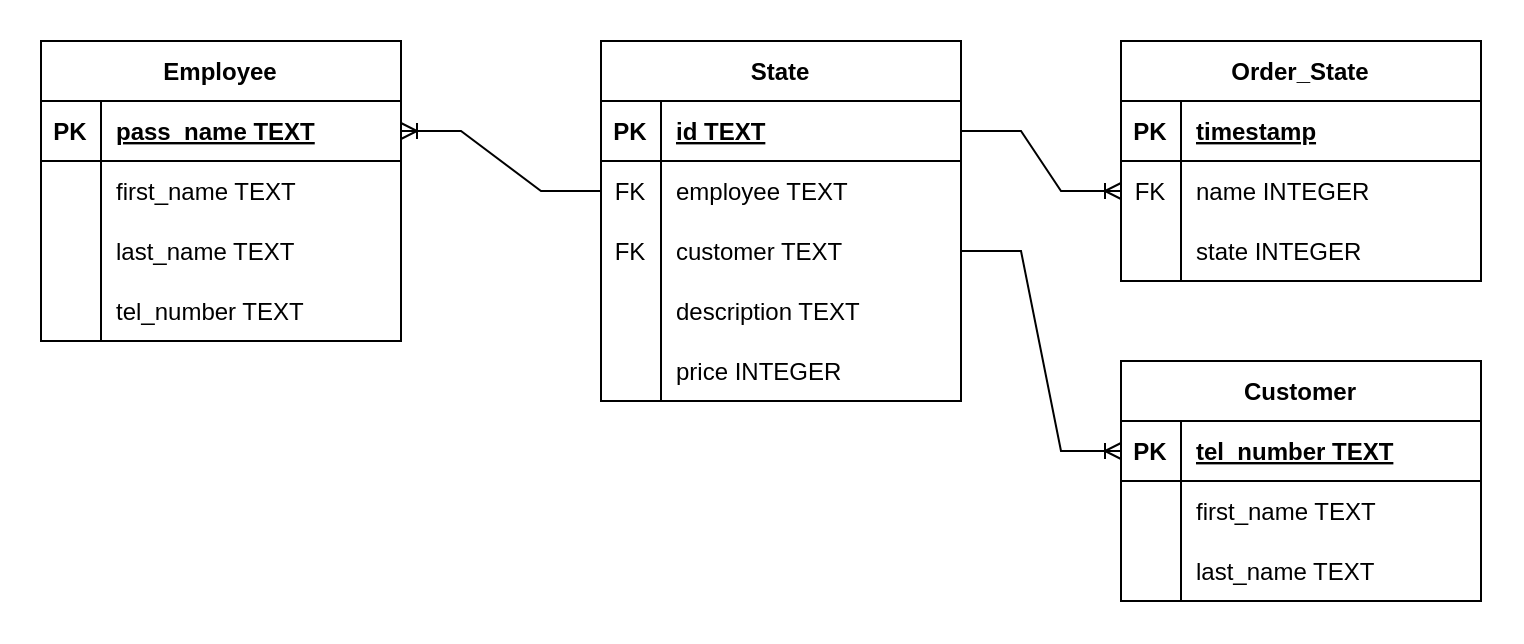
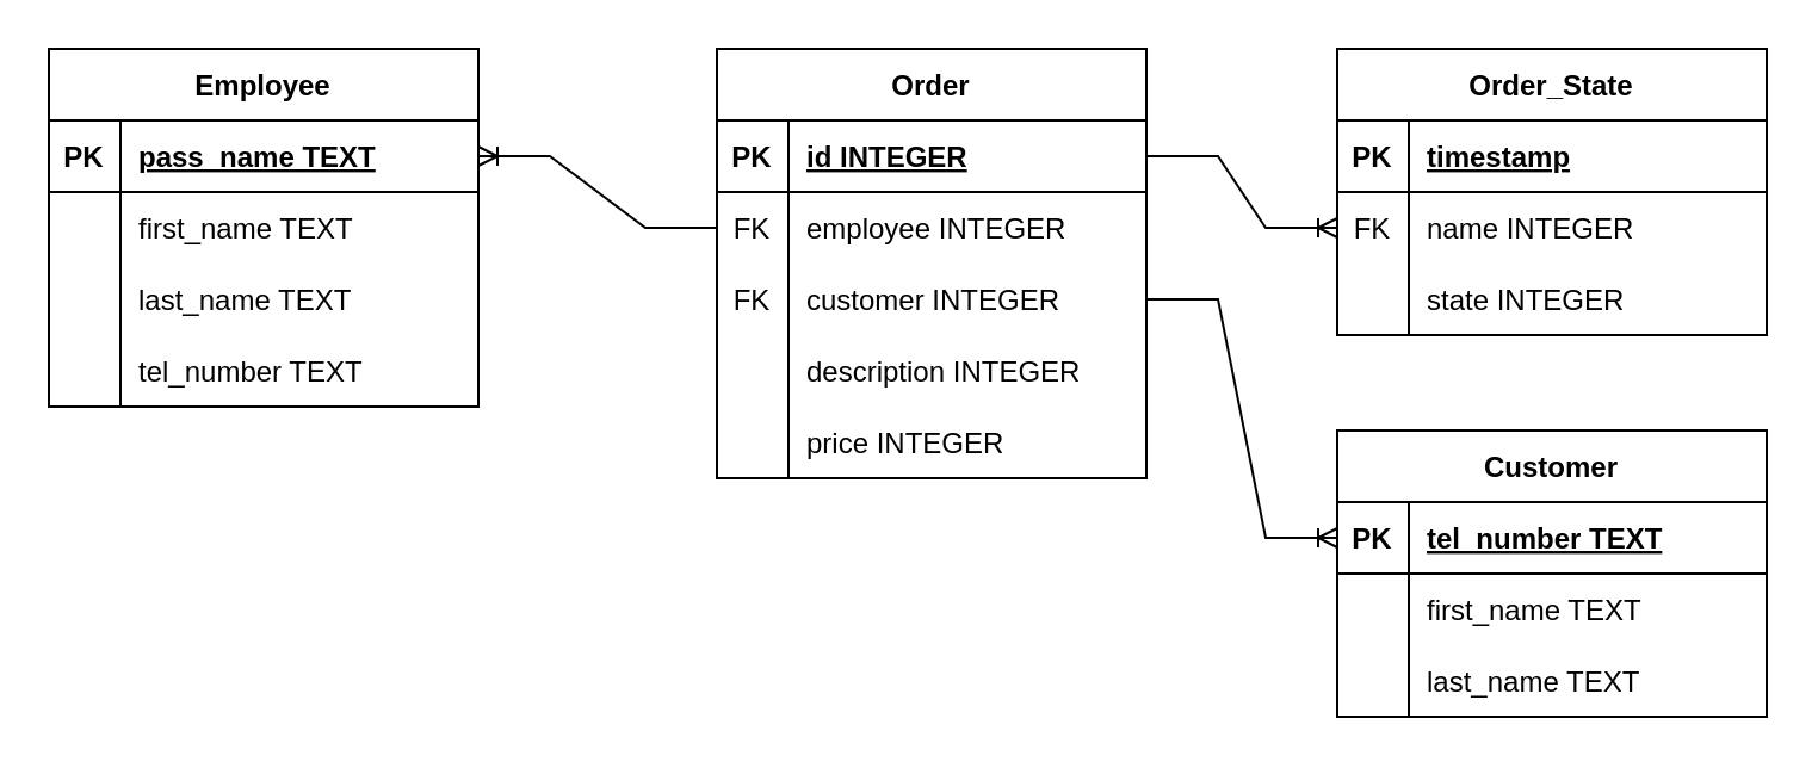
- <mxCell id="15" value="State" style="shape=table;startSize=30;container=1;collapsible=1;childLayout=tableLayout;fixedRows=1;rowLines=0;fontStyle=1;align=center;resizeLast=1;" parent="1" vertex="1"><mxGeometry x="300" y="20" width="180" height="180" as="geometry" /></mxCell>
+ <mxCell id="15" value="Order" style="shape=table;startSize=30;container=1;collapsible=1;childLayout=tableLayout;fixedRows=1;rowLines=0;fontStyle=1;align=center;resizeLast=1;" parent="1" vertex="1"><mxGeometry x="300" y="20" width="180" height="180" as="geometry" /></mxCell>
- <mxCell id="18" value="id TEXT" style="shape=partialRectangle;connectable=0;fillColor=none;top=0;left=0;bottom=0;right=0;align=left;spacingLeft=6;fontStyle=5;overflow=hidden;strokeColor=default;" parent="16" vertex="1"><mxGeometry x="30" width="150" height="30" as="geometry"><mxRectangle width="150" height="30" as="alternateBounds" /></mxGeometry></mxCell>
+ <mxCell id="18" value="id INTEGER" style="shape=partialRectangle;connectable=0;fillColor=none;top=0;left=0;bottom=0;right=0;align=left;spacingLeft=6;fontStyle=5;overflow=hidden;strokeColor=default;" parent="16" vertex="1"><mxGeometry x="30" width="150" height="30" as="geometry"><mxRectangle width="150" height="30" as="alternateBounds" /></mxGeometry></mxCell>
- <mxCell id="21" value="employee TEXT" style="shape=partialRectangle;connectable=0;fillColor=none;top=0;left=0;bottom=0;right=0;align=left;spacingLeft=6;overflow=hidden;" parent="19" vertex="1"><mxGeometry x="30" width="150" height="30" as="geometry"><mxRectangle width="150" height="30" as="alternateBounds" /></mxGeometry></mxCell>
+ <mxCell id="21" value="employee INTEGER" style="shape=partialRectangle;connectable=0;fillColor=none;top=0;left=0;bottom=0;right=0;align=left;spacingLeft=6;overflow=hidden;" parent="19" vertex="1"><mxGeometry x="30" width="150" height="30" as="geometry"><mxRectangle width="150" height="30" as="alternateBounds" /></mxGeometry></mxCell>
- <mxCell id="24" value="customer TEXT" style="shape=partialRectangle;connectable=0;fillColor=none;top=0;left=0;bottom=0;right=0;align=left;spacingLeft=6;overflow=hidden;" parent="22" vertex="1"><mxGeometry x="30" width="150" height="30" as="geometry"><mxRectangle width="150" height="30" as="alternateBounds" /></mxGeometry></mxCell>
+ <mxCell id="24" value="customer INTEGER" style="shape=partialRectangle;connectable=0;fillColor=none;top=0;left=0;bottom=0;right=0;align=left;spacingLeft=6;overflow=hidden;" parent="22" vertex="1"><mxGeometry x="30" width="150" height="30" as="geometry"><mxRectangle width="150" height="30" as="alternateBounds" /></mxGeometry></mxCell>
- <mxCell id="27" value="description TEXT" style="shape=partialRectangle;connectable=0;fillColor=none;top=0;left=0;bottom=0;right=0;align=left;spacingLeft=6;overflow=hidden;" parent="25" vertex="1"><mxGeometry x="30" width="150" height="30" as="geometry"><mxRectangle width="150" height="30" as="alternateBounds" /></mxGeometry></mxCell>
+ <mxCell id="27" value="description INTEGER" style="shape=partialRectangle;connectable=0;fillColor=none;top=0;left=0;bottom=0;right=0;align=left;spacingLeft=6;overflow=hidden;" parent="25" vertex="1"><mxGeometry x="30" width="150" height="30" as="geometry"><mxRectangle width="150" height="30" as="alternateBounds" /></mxGeometry></mxCell>
